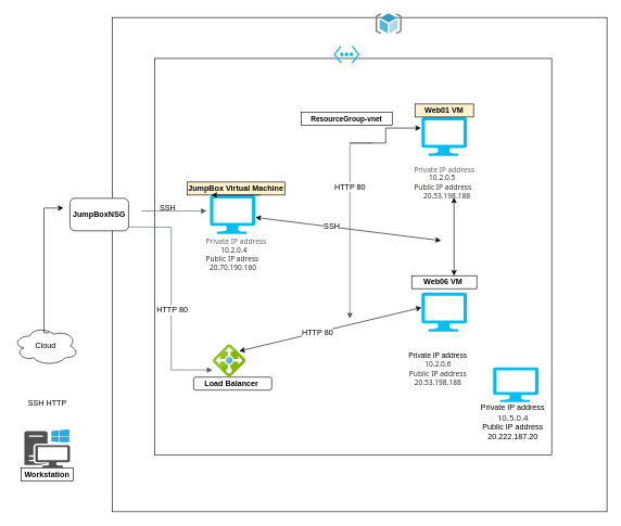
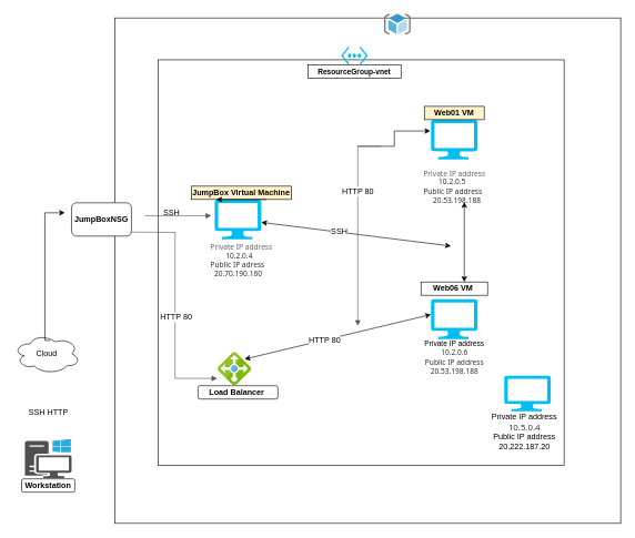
- <mxCell id="39" value="&lt;b&gt;&lt;font style=&quot;font-size: 11px;&quot;&gt;ResourceGroup-vnet&lt;/font&gt;&lt;/b&gt;" style="whiteSpace=wrap;html=1;fontSize=12;" parent="1" vertex="1"><mxGeometry x="462" y="171.5" width="140" height="20" as="geometry" /></mxCell>
+ <mxCell id="39" value="&lt;b&gt;&lt;font style=&quot;font-size: 11px;&quot;&gt;ResourceGroup-vnet&lt;/font&gt;&lt;/b&gt;" style="whiteSpace=wrap;html=1;fontSize=12;" parent="1" vertex="1"><mxGeometry x="462" y="96.5" width="140" height="20" as="geometry" /></mxCell>
- <mxCell id="29" value="&lt;font style=&quot;font-size: 11px;&quot;&gt;Private IP address&lt;br&gt;&lt;span style=&quot;color: rgb(50, 49, 48); font-family: az_ea_font, &amp;quot;Segoe UI&amp;quot;, az_font, system-ui, -apple-system, &amp;quot;system-ui&amp;quot;, Roboto, Oxygen, Ubuntu, Cantarell, &amp;quot;Open Sans&amp;quot;, &amp;quot;Helvetica Neue&amp;quot;, sans-serif; text-align: start; background-color: rgb(255, 255, 255);&quot;&gt;10.2.0.6&lt;br&gt;Public IP address&lt;br&gt;&lt;/span&gt;&lt;span style=&quot;color: rgb(50, 49, 48); font-family: az_ea_font, &amp;quot;Segoe UI&amp;quot;, az_font, system-ui, -apple-system, &amp;quot;system-ui&amp;quot;, Roboto, Oxygen, Ubuntu, Cantarell, &amp;quot;Open Sans&amp;quot;, &amp;quot;Helvetica Neue&amp;quot;, sans-serif; text-align: start; background-color: rgb(255, 255, 255);&quot;&gt;20.53.198.188&lt;/span&gt;&lt;span style=&quot;color: rgb(50, 49, 48); font-family: az_ea_font, &amp;quot;Segoe UI&amp;quot;, az_font, system-ui, -apple-system, &amp;quot;system-ui&amp;quot;, Roboto, Oxygen, Ubuntu, Cantarell, &amp;quot;Open Sans&amp;quot;, &amp;quot;Helvetica Neue&amp;quot;, sans-serif; text-align: start; background-color: rgb(255, 255, 255);&quot;&gt;&lt;br&gt;&lt;br&gt;&lt;/span&gt;&lt;/font&gt;" style="text;html=1;align=center;verticalAlign=middle;resizable=0;points=[];autosize=1;strokeColor=none;fillColor=none;fontSize=11;" parent="1" vertex="1"><mxGeometry x="617" y="539" width="110" height="70" as="geometry" /></mxCell>
+ <mxCell id="29" value="&lt;font style=&quot;font-size: 11px;&quot;&gt;Private IP address&lt;br&gt;&lt;span style=&quot;color: rgb(50, 49, 48); font-family: az_ea_font, &amp;quot;Segoe UI&amp;quot;, az_font, system-ui, -apple-system, &amp;quot;system-ui&amp;quot;, Roboto, Oxygen, Ubuntu, Cantarell, &amp;quot;Open Sans&amp;quot;, &amp;quot;Helvetica Neue&amp;quot;, sans-serif; text-align: start; background-color: rgb(255, 255, 255);&quot;&gt;10.2.0.6&lt;br&gt;Public IP address&lt;br&gt;&lt;/span&gt;&lt;span style=&quot;color: rgb(50, 49, 48); font-family: az_ea_font, &amp;quot;Segoe UI&amp;quot;, az_font, system-ui, -apple-system, &amp;quot;system-ui&amp;quot;, Roboto, Oxygen, Ubuntu, Cantarell, &amp;quot;Open Sans&amp;quot;, &amp;quot;Helvetica Neue&amp;quot;, sans-serif; text-align: start; background-color: rgb(255, 255, 255);&quot;&gt;20.53.198.188&lt;/span&gt;&lt;span style=&quot;color: rgb(50, 49, 48); font-family: az_ea_font, &amp;quot;Segoe UI&amp;quot;, az_font, system-ui, -apple-system, &amp;quot;system-ui&amp;quot;, Roboto, Oxygen, Ubuntu, Cantarell, &amp;quot;Open Sans&amp;quot;, &amp;quot;Helvetica Neue&amp;quot;, sans-serif; text-align: start; background-color: rgb(255, 255, 255);&quot;&gt;&lt;br&gt;&lt;br&gt;&lt;/span&gt;&lt;/font&gt;" style="text;html=1;align=center;verticalAlign=middle;resizable=0;points=[];autosize=1;strokeColor=none;fillColor=none;fontSize=11;" parent="1" vertex="1"><mxGeometry x="627" y="509" width="110" height="70" as="geometry" /></mxCell>
- <mxCell id="5" value="Workstation" style="whiteSpace=wrap;html=1;fontStyle=1;rounded=0;" parent="1" vertex="1"><mxGeometry x="32" y="719" width="80" height="20" as="geometry" /></mxCell>
+ <mxCell id="5" value="Workstation" style="rounded=1;whiteSpace=wrap;html=1;fontStyle=1" parent="1" vertex="1"><mxGeometry x="32" y="719" width="80" height="20" as="geometry" /></mxCell>
